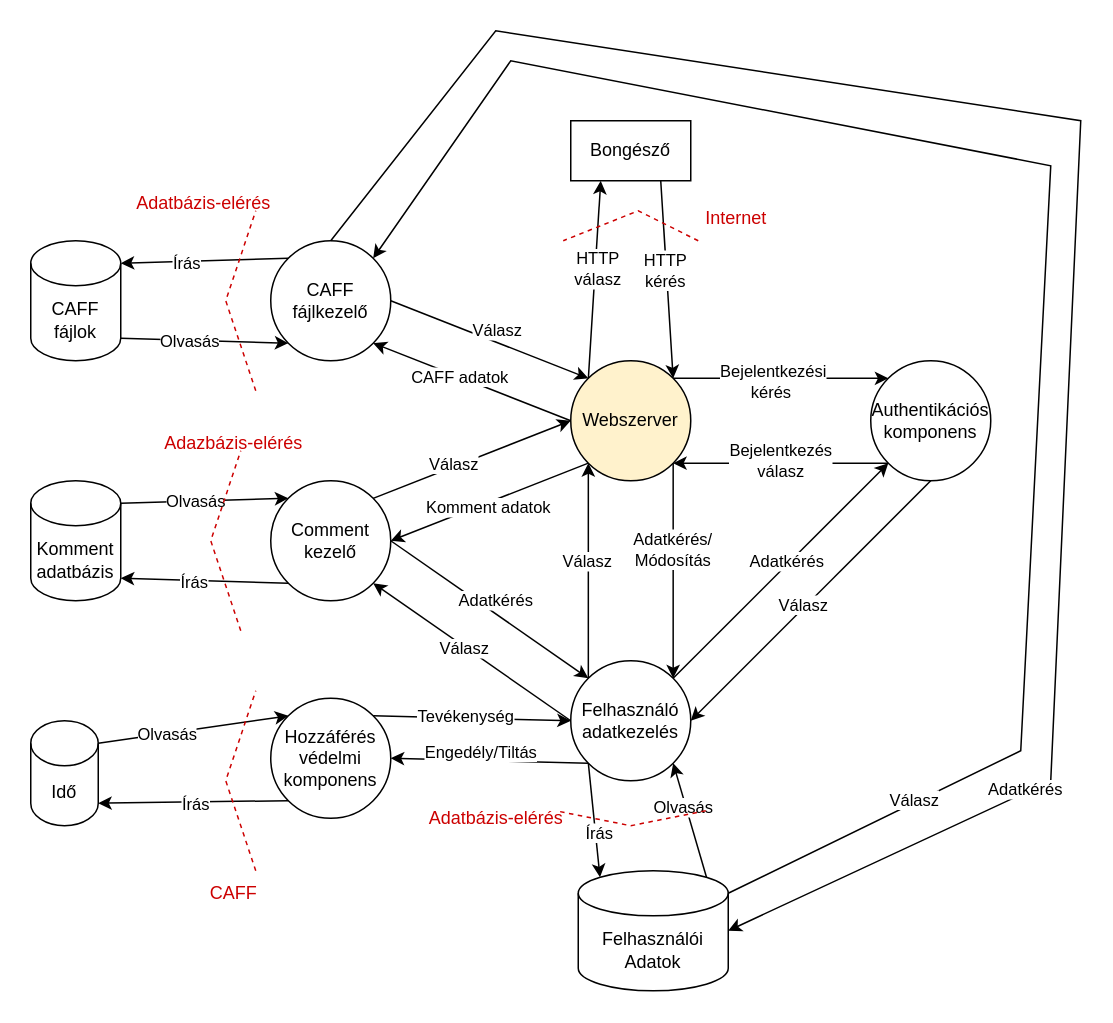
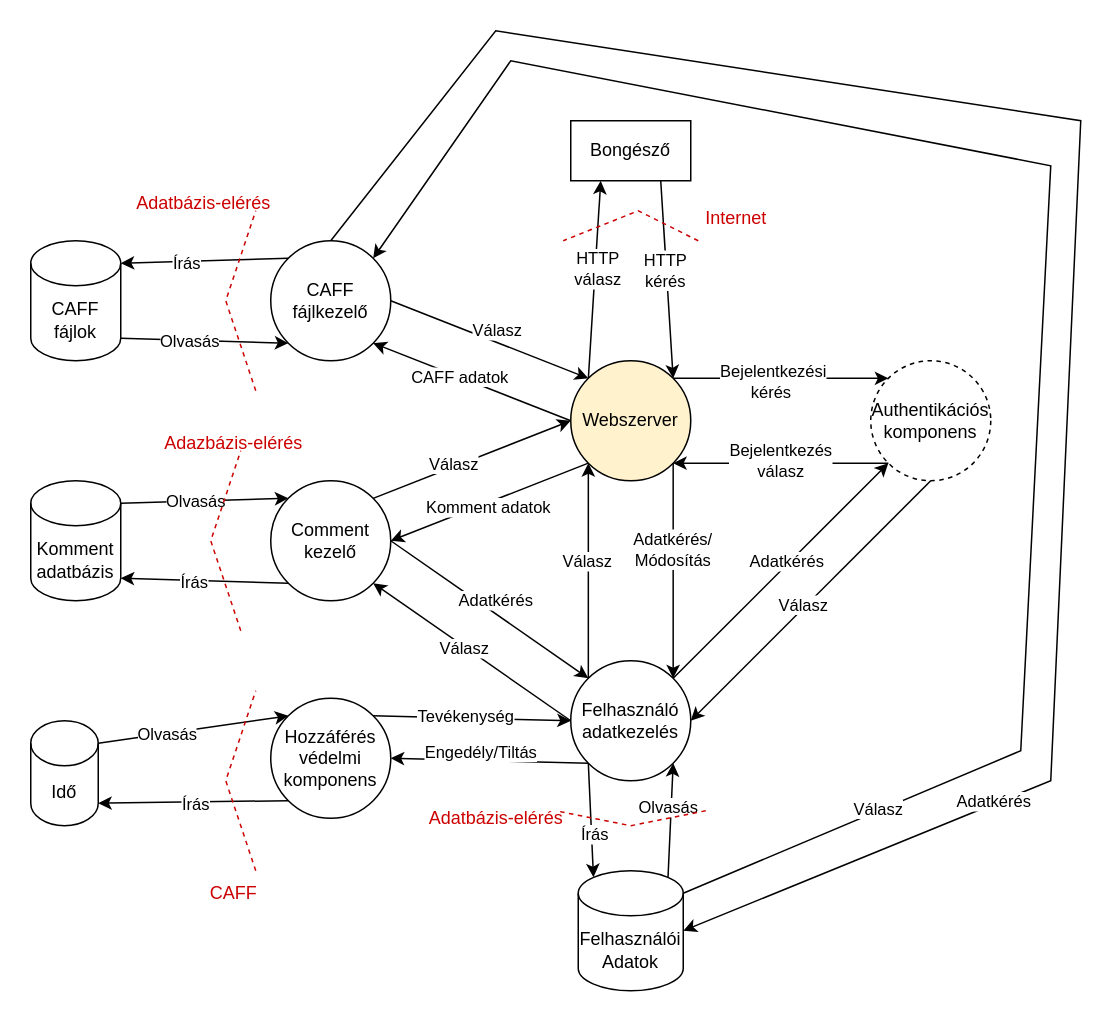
- <mxCell id="5" value="Authentikációs komponens" style="ellipse;whiteSpace=wrap;html=1;aspect=fixed;" parent="1" vertex="1"><mxGeometry x="580" y="240" width="80" height="80" as="geometry" /></mxCell>
+ <mxCell id="5" value="Authentikációs komponens" style="ellipse;whiteSpace=wrap;html=1;aspect=fixed;dashed=1;" parent="1" vertex="1"><mxGeometry x="580" y="240" width="80" height="80" as="geometry" /></mxCell>
- <mxCell id="47" value="Felhasználói&lt;br&gt;Adatok" style="shape=cylinder3;whiteSpace=wrap;html=1;boundedLbl=1;backgroundOutline=1;size=15;" vertex="1" parent="1"><mxGeometry x="385" y="580" width="100" height="80" as="geometry" /></mxCell>
+ <mxCell id="47" value="Felhasználói&lt;br&gt;Adatok" style="shape=cylinder3;whiteSpace=wrap;html=1;boundedLbl=1;backgroundOutline=1;size=15;" vertex="1" parent="1"><mxGeometry x="385" y="580" width="70" height="80" as="geometry" /></mxCell>
